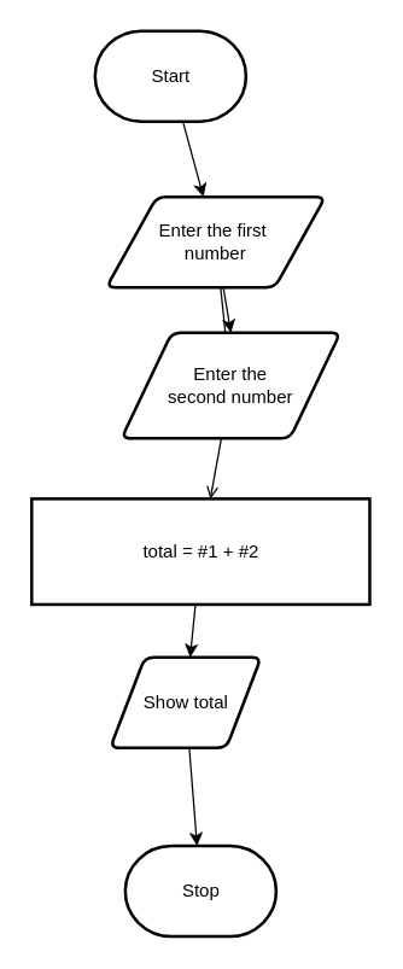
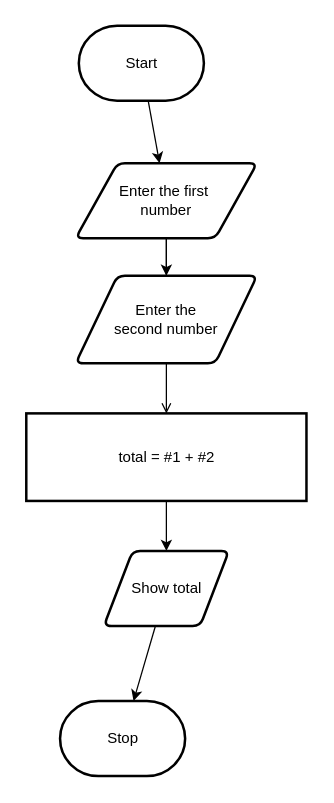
- <mxCell id="6" value="&lt;font style=&quot;font-size: 12px&quot;&gt;Enter the first&amp;nbsp;&lt;br&gt;number&lt;/font&gt;" style="shape=parallelogram;html=1;strokeWidth=2;perimeter=parallelogramPerimeter;whiteSpace=wrap;rounded=1;arcSize=12;size=0.23;" parent="1" vertex="1"><mxGeometry x="70" y="130" width="145" height="60" as="geometry" /></mxCell>
+ <mxCell id="6" value="&lt;font style=&quot;font-size: 12px&quot;&gt;Enter the first&amp;nbsp;&lt;br&gt;number&lt;/font&gt;" style="shape=parallelogram;html=1;strokeWidth=2;perimeter=parallelogramPerimeter;whiteSpace=wrap;rounded=1;arcSize=12;size=0.23;" parent="1" vertex="1"><mxGeometry x="60" y="130" width="145" height="60" as="geometry" /></mxCell>
- <mxCell id="12" value="&lt;font style=&quot;font-size: 12px&quot;&gt;Enter the&lt;br&gt;second number&lt;/font&gt;" style="shape=parallelogram;html=1;strokeWidth=2;perimeter=parallelogramPerimeter;whiteSpace=wrap;rounded=1;arcSize=12;size=0.23;" vertex="1" parent="1"><mxGeometry x="80" y="220" width="145" height="70" as="geometry" /></mxCell>
+ <mxCell id="12" value="&lt;font style=&quot;font-size: 12px&quot;&gt;Enter the&lt;br&gt;second number&lt;/font&gt;" style="shape=parallelogram;html=1;strokeWidth=2;perimeter=parallelogramPerimeter;whiteSpace=wrap;rounded=1;arcSize=12;size=0.23;" vertex="1" parent="1"><mxGeometry x="60" y="220" width="145" height="70" as="geometry" /></mxCell>
- <mxCell id="10" value="Show total" style="shape=parallelogram;html=1;strokeWidth=2;perimeter=parallelogramPerimeter;whiteSpace=wrap;rounded=1;arcSize=12;size=0.23;" parent="1" vertex="1"><mxGeometry x="72.5" y="435" width="100" height="60" as="geometry" /></mxCell>
+ <mxCell id="10" value="Show total" style="shape=parallelogram;html=1;strokeWidth=2;perimeter=parallelogramPerimeter;whiteSpace=wrap;rounded=1;arcSize=12;size=0.23;" parent="1" vertex="1"><mxGeometry x="82.5" y="440" width="100" height="60" as="geometry" /></mxCell>
- <mxCell id="11" value="Stop" style="strokeWidth=2;html=1;shape=mxgraph.flowchart.terminator;whiteSpace=wrap;" parent="1" vertex="1"><mxGeometry x="82.5" y="560" width="100" height="60" as="geometry" /></mxCell>
+ <mxCell id="11" value="Stop" style="strokeWidth=2;html=1;shape=mxgraph.flowchart.terminator;whiteSpace=wrap;" parent="1" vertex="1"><mxGeometry x="47.5" y="560" width="100" height="60" as="geometry" /></mxCell>
